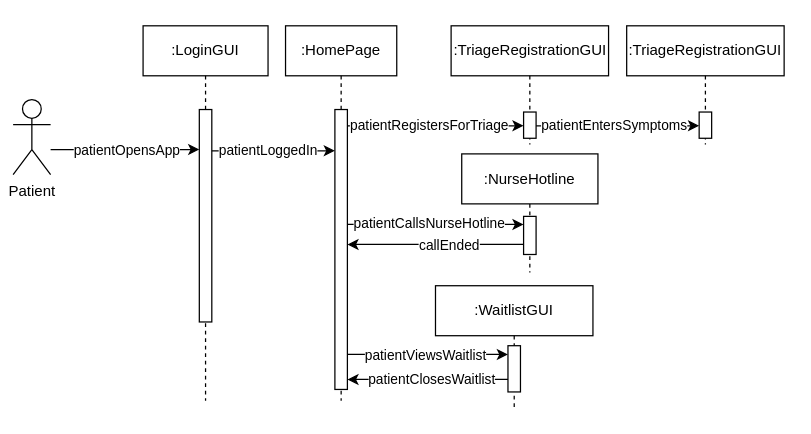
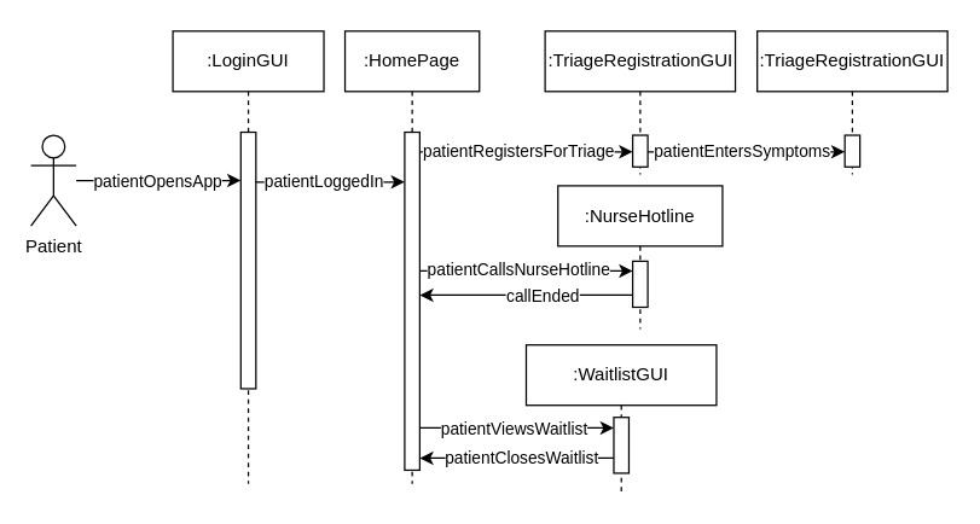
- <mxCell id="6" value="Patient" style="shape=umlActor;verticalLabelPosition=bottom;verticalAlign=top;html=1;outlineConnect=0;" parent="1" vertex="1"><mxGeometry x="10" y="79" width="30" height="60" as="geometry" /></mxCell>
+ <mxCell id="6" value="Patient" style="shape=umlActor;verticalLabelPosition=bottom;verticalAlign=top;html=1;outlineConnect=0;" parent="1" vertex="1"><mxGeometry x="20" y="89" width="30" height="60" as="geometry" /></mxCell>
